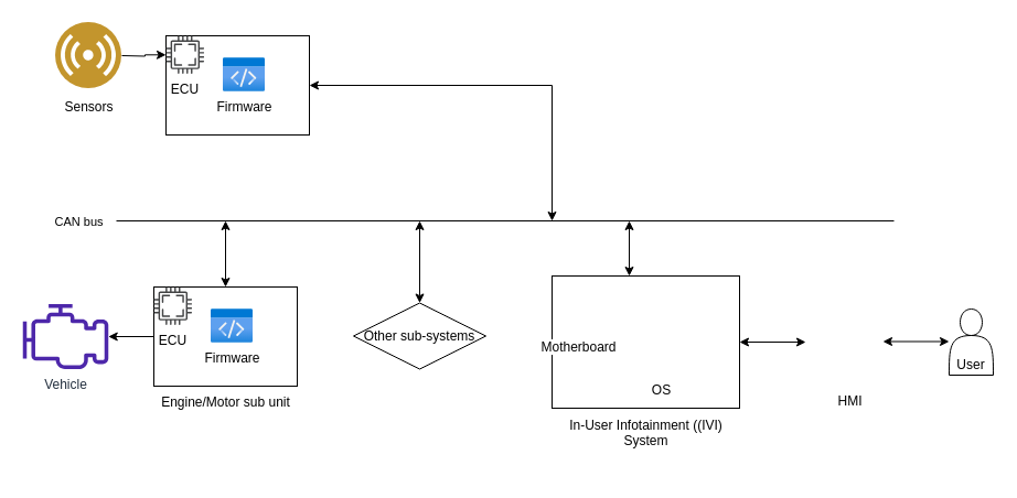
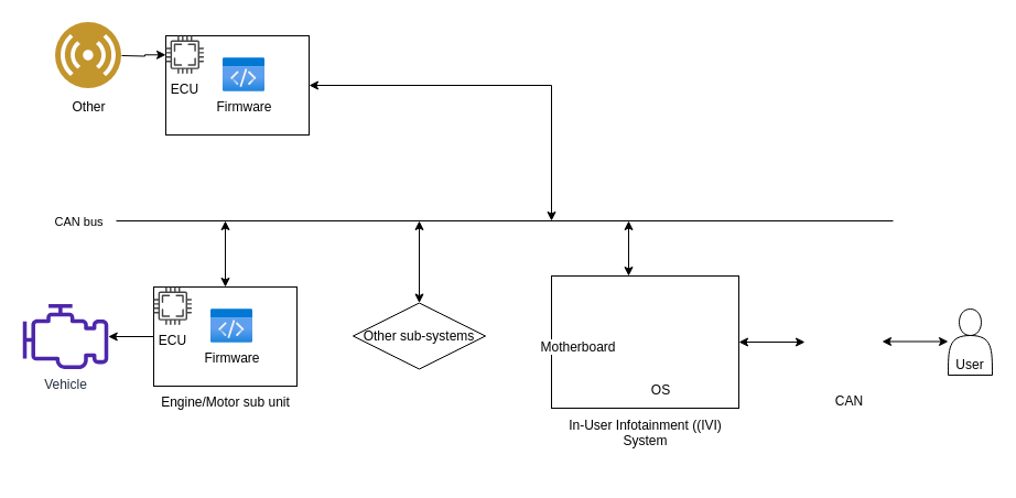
- <mxCell id="19" value="&lt;font color=&quot;#000000&quot;&gt;Sensors&lt;/font&gt;" style="aspect=fixed;perimeter=ellipsePerimeter;html=1;align=center;shadow=0;dashed=0;fontColor=#4277BB;labelBackgroundColor=#ffffff;fontSize=12;spacingTop=3;image;image=img/lib/ibm/users/sensor.svg;" parent="1" vertex="1"><mxGeometry x="50" y="20" width="60" height="60" as="geometry" /></mxCell>
+ <mxCell id="19" value="&lt;font color=&quot;#000000&quot;&gt;Other&lt;/font&gt;" style="aspect=fixed;perimeter=ellipsePerimeter;html=1;align=center;shadow=0;dashed=0;fontColor=#4277BB;labelBackgroundColor=#ffffff;fontSize=12;spacingTop=3;image;image=img/lib/ibm/users/sensor.svg;" parent="1" vertex="1"><mxGeometry x="50" y="20" width="60" height="60" as="geometry" /></mxCell>
- <mxCell id="24" value="HMI" style="shape=image;html=1;verticalAlign=top;verticalLabelPosition=bottom;labelBackgroundColor=#ffffff;imageAspect=0;aspect=fixed;image=https://cdn4.iconfinder.com/data/icons/48-bubbles/48/28.Tablet-128.png" parent="1" vertex="1"><mxGeometry x="730" y="270" width="80" height="80" as="geometry" /></mxCell>
+ <mxCell id="24" value="CAN" style="shape=image;html=1;verticalAlign=top;verticalLabelPosition=bottom;labelBackgroundColor=#ffffff;imageAspect=0;aspect=fixed;image=https://cdn4.iconfinder.com/data/icons/48-bubbles/48/28.Tablet-128.png" parent="1" vertex="1"><mxGeometry x="730" y="270" width="80" height="80" as="geometry" /></mxCell>
